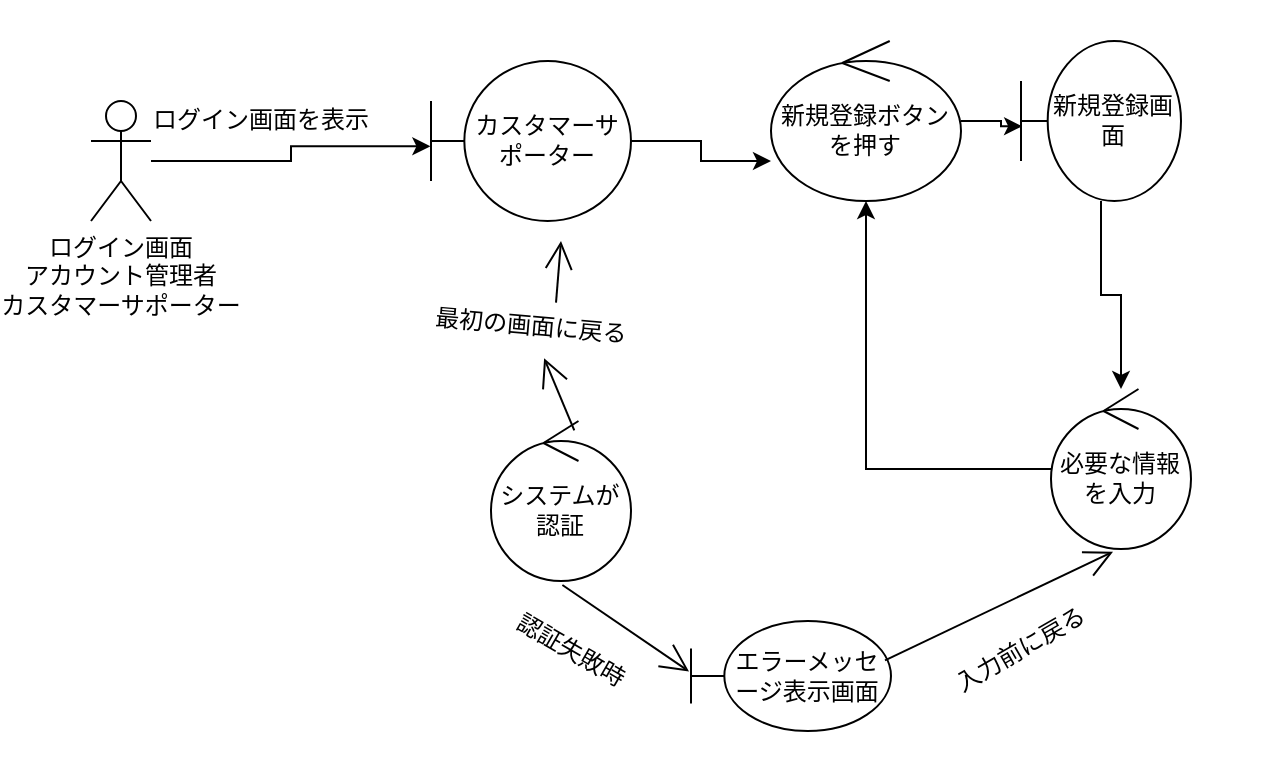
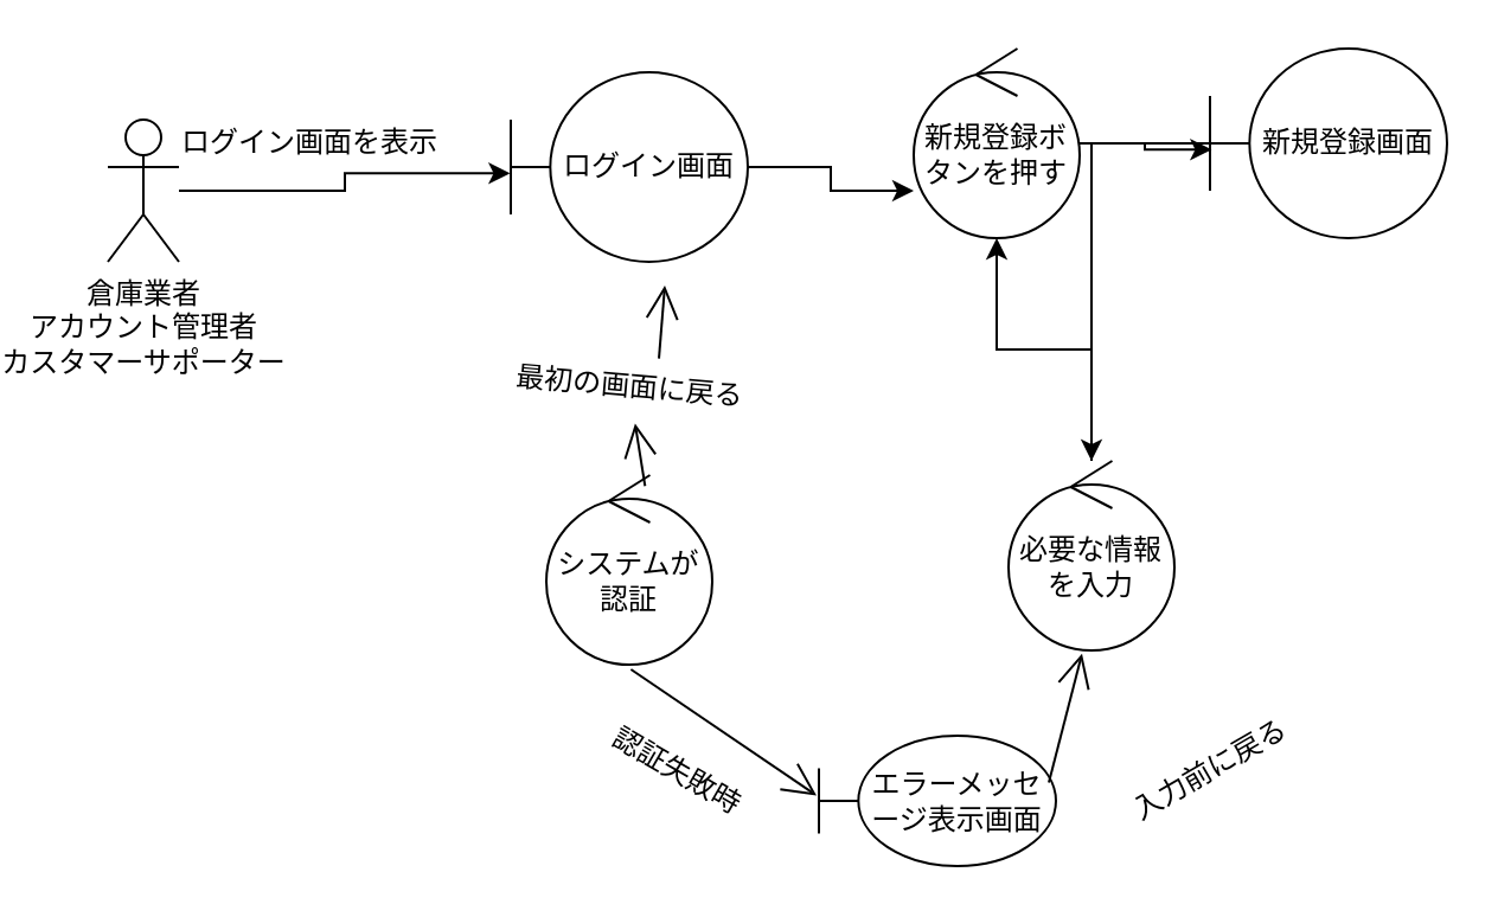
- <mxCell id="5" value="新規登録ボタンを押す" style="ellipse;shape=umlControl;whiteSpace=wrap;html=1;" vertex="1" parent="1"><mxGeometry x="360" y="20" width="95" height="80" as="geometry" /></mxCell>
+ <mxCell id="5" value="新規登録ボタンを押す" style="ellipse;shape=umlControl;whiteSpace=wrap;html=1;" vertex="1" parent="1"><mxGeometry x="360" y="20" width="70" height="80" as="geometry" /></mxCell>
- <mxCell id="8" value="新規登録画面" style="shape=umlBoundary;whiteSpace=wrap;html=1;" vertex="1" parent="1"><mxGeometry x="485" y="20" width="80" height="80" as="geometry" /></mxCell>
+ <mxCell id="8" value="新規登録画面" style="shape=umlBoundary;whiteSpace=wrap;html=1;" vertex="1" parent="1"><mxGeometry x="485" y="20" width="100" height="80" as="geometry" /></mxCell>
- <mxCell id="3" value="カスタマーサポーター" style="shape=umlBoundary;whiteSpace=wrap;html=1;" vertex="1" parent="1"><mxGeometry x="190" y="30" width="100" height="80" as="geometry" /></mxCell>
+ <mxCell id="3" value="ログイン画面" style="shape=umlBoundary;whiteSpace=wrap;html=1;" vertex="1" parent="1"><mxGeometry x="190" y="30" width="100" height="80" as="geometry" /></mxCell>
- <mxCell id="2" value="ログイン画面&lt;div&gt;アカウント管理者&lt;/div&gt;&lt;div&gt;カスタマーサポーター&lt;/div&gt;" style="shape=umlActor;verticalLabelPosition=bottom;verticalAlign=top;html=1;" vertex="1" parent="1"><mxGeometry x="20" y="50" width="30" height="60" as="geometry" /></mxCell>
+ <mxCell id="2" value="倉庫業者&lt;div&gt;アカウント管理者&lt;/div&gt;&lt;div&gt;カスタマーサポーター&lt;/div&gt;" style="shape=umlActor;verticalLabelPosition=bottom;verticalAlign=top;html=1;" vertex="1" parent="1"><mxGeometry x="20" y="50" width="30" height="60" as="geometry" /></mxCell>
- <mxCell id="11" value="必要な情報を入力" style="ellipse;shape=umlControl;whiteSpace=wrap;html=1;" vertex="1" parent="1"><mxGeometry x="500" y="194" width="70" height="80" as="geometry" /></mxCell>
+ <mxCell id="11" value="必要な情報を入力" style="ellipse;shape=umlControl;whiteSpace=wrap;html=1;" vertex="1" parent="1"><mxGeometry x="400" y="194" width="70" height="80" as="geometry" /></mxCell>
- <mxCell id="12" value="システムが認証" style="ellipse;shape=umlControl;whiteSpace=wrap;html=1;" vertex="1" parent="1"><mxGeometry x="220" y="210" width="70" height="80" as="geometry" /></mxCell>
+ <mxCell id="12" value="システムが認証" style="ellipse;shape=umlControl;whiteSpace=wrap;html=1;" vertex="1" parent="1"><mxGeometry x="205" y="200" width="70" height="80" as="geometry" /></mxCell>
